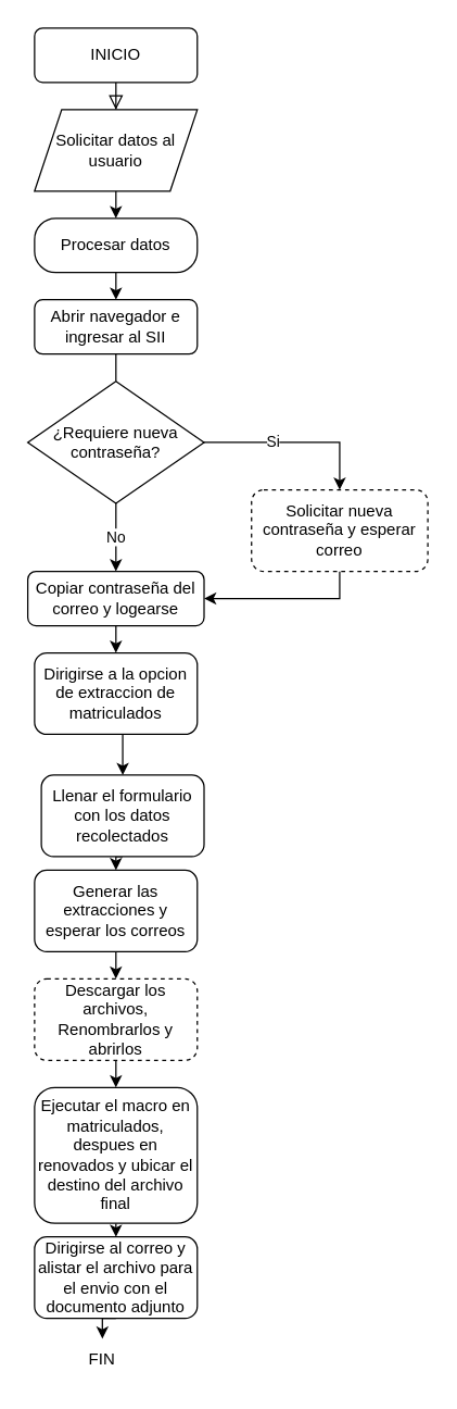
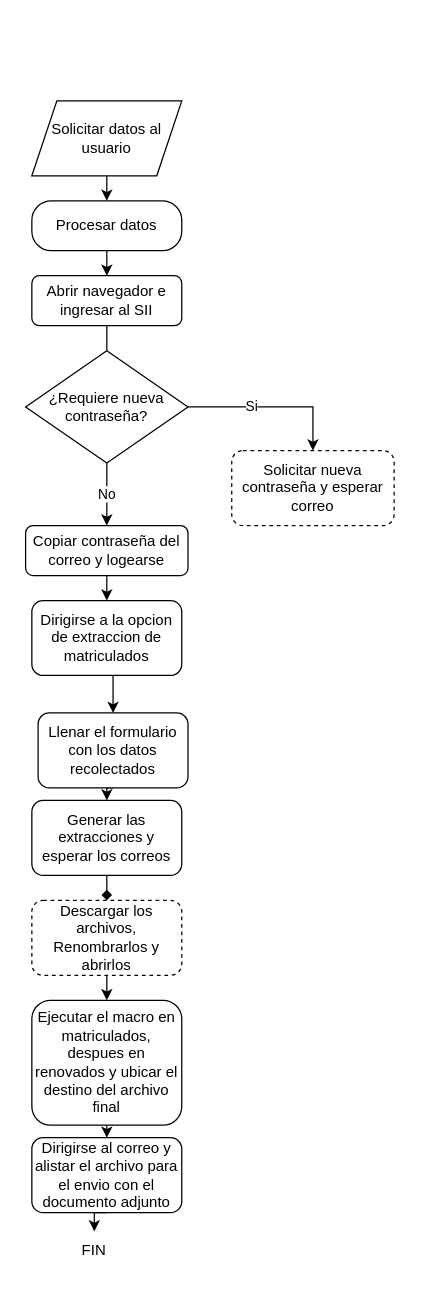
- <mxCell id="3" value="INICIO" style="rounded=1;whiteSpace=wrap;html=1;fontSize=12;glass=0;strokeWidth=1;shadow=0;" parent="1" vertex="1"><mxGeometry x="25" y="20" width="120" height="40" as="geometry" /></mxCell>
- <mxCell id="2" value="" style="rounded=0;html=1;jettySize=auto;orthogonalLoop=1;fontSize=11;endArrow=block;endFill=0;endSize=8;strokeWidth=1;shadow=0;labelBackgroundColor=none;edgeStyle=orthogonalEdgeStyle;entryX=0.5;entryY=0;entryDx=0;entryDy=0;" parent="1" source="3" target="9" edge="1"><mxGeometry relative="1" as="geometry"><mxPoint x="85" y="110" as="targetPoint" /></mxGeometry></mxCell>
- <mxCell id="13" style="edgeStyle=orthogonalEdgeStyle;rounded=0;orthogonalLoop=1;jettySize=auto;html=1;exitX=0.5;exitY=1;exitDx=0;exitDy=0;entryX=1;entryY=0.5;entryDx=0;entryDy=0;" parent="1" source="14" target="16" edge="1"><mxGeometry relative="1" as="geometry" /></mxCell>
- <mxCell id="21" style="edgeStyle=orthogonalEdgeStyle;rounded=0;orthogonalLoop=1;jettySize=auto;html=1;exitX=0.5;exitY=1;exitDx=0;exitDy=0;entryX=0.5;entryY=0;entryDx=0;entryDy=0;" parent="1" source="22" target="24" edge="1"><mxGeometry relative="1" as="geometry" /></mxCell>
+ <mxCell id="21" style="edgeStyle=orthogonalEdgeStyle;rounded=0;orthogonalLoop=1;jettySize=auto;html=1;exitX=0.5;exitY=1;exitDx=0;exitDy=0;entryX=0.5;entryY=0;entryDx=0;entryDy=0;endArrow=diamond;" parent="1" source="22" target="24" edge="1"><mxGeometry relative="1" as="geometry" /></mxCell>
